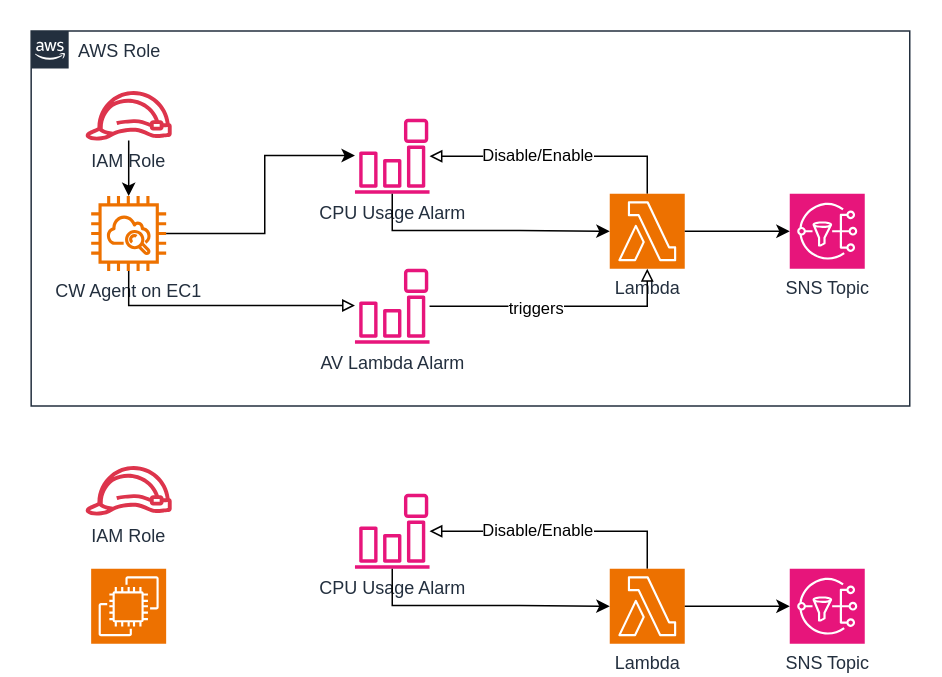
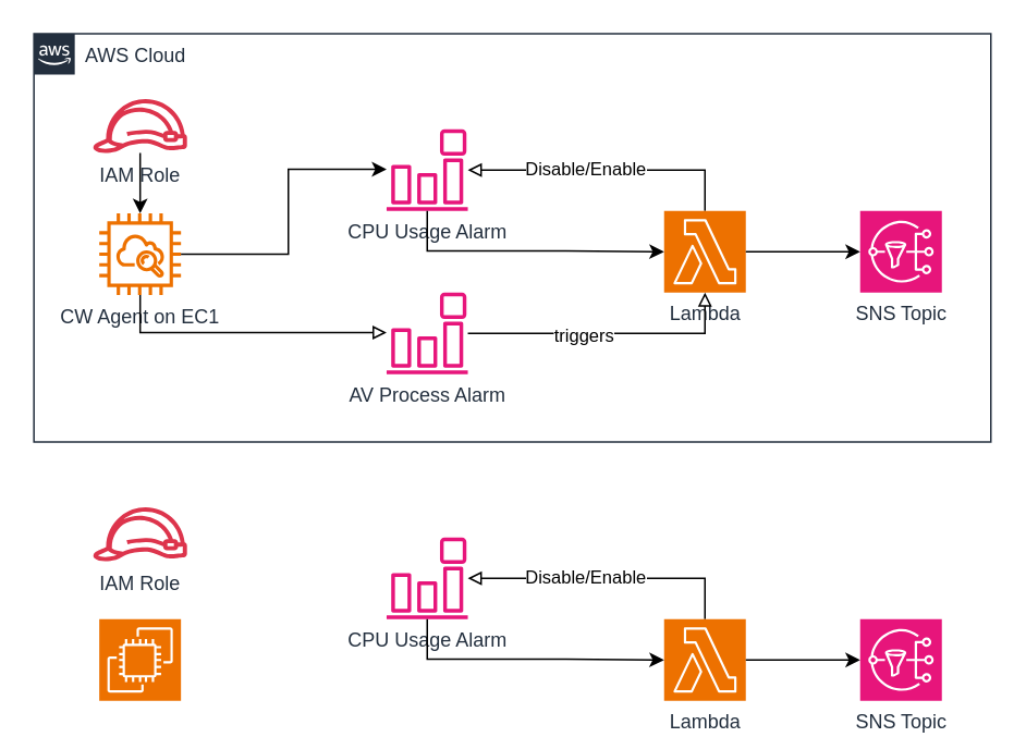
- <mxCell id="18" value="AWS Role" style="points=[[0,0],[0.25,0],[0.5,0],[0.75,0],[1,0],[1,0.25],[1,0.5],[1,0.75],[1,1],[0.75,1],[0.5,1],[0.25,1],[0,1],[0,0.75],[0,0.5],[0,0.25]];outlineConnect=0;gradientColor=none;html=1;whiteSpace=wrap;fontSize=12;fontStyle=0;container=1;pointerEvents=0;collapsible=0;recursiveResize=0;shape=mxgraph.aws4.group;grIcon=mxgraph.aws4.group_aws_cloud_alt;strokeColor=#232F3E;fillColor=none;verticalAlign=top;align=left;spacingLeft=30;fontColor=#232F3E;dashed=0;" parent="1" vertex="1"><mxGeometry x="20.28" y="20" width="585.72" height="250" as="geometry" /></mxCell>
+ <mxCell id="18" value="AWS Cloud" style="points=[[0,0],[0.25,0],[0.5,0],[0.75,0],[1,0],[1,0.25],[1,0.5],[1,0.75],[1,1],[0.75,1],[0.5,1],[0.25,1],[0,1],[0,0.75],[0,0.5],[0,0.25]];outlineConnect=0;gradientColor=none;html=1;whiteSpace=wrap;fontSize=12;fontStyle=0;container=1;pointerEvents=0;collapsible=0;recursiveResize=0;shape=mxgraph.aws4.group;grIcon=mxgraph.aws4.group_aws_cloud_alt;strokeColor=#232F3E;fillColor=none;verticalAlign=top;align=left;spacingLeft=30;fontColor=#232F3E;dashed=0;" parent="1" vertex="1"><mxGeometry x="20.28" y="20" width="585.72" height="250" as="geometry" /></mxCell>
- <mxCell id="5" value="AV Lambda Alarm" style="sketch=0;outlineConnect=0;fontColor=#232F3E;gradientColor=none;fillColor=#E7157B;strokeColor=none;dashed=0;verticalLabelPosition=bottom;verticalAlign=top;align=center;html=1;fontSize=12;fontStyle=0;aspect=fixed;pointerEvents=1;shape=mxgraph.aws4.event_event_based;container=0;" parent="1" vertex="1"><mxGeometry x="236" y="178.49" width="50" height="50" as="geometry" /></mxCell>
+ <mxCell id="5" value="AV Process Alarm" style="sketch=0;outlineConnect=0;fontColor=#232F3E;gradientColor=none;fillColor=#E7157B;strokeColor=none;dashed=0;verticalLabelPosition=bottom;verticalAlign=top;align=center;html=1;fontSize=12;fontStyle=0;aspect=fixed;pointerEvents=1;shape=mxgraph.aws4.event_event_based;container=0;" parent="1" vertex="1"><mxGeometry x="236" y="178.49" width="50" height="50" as="geometry" /></mxCell>
